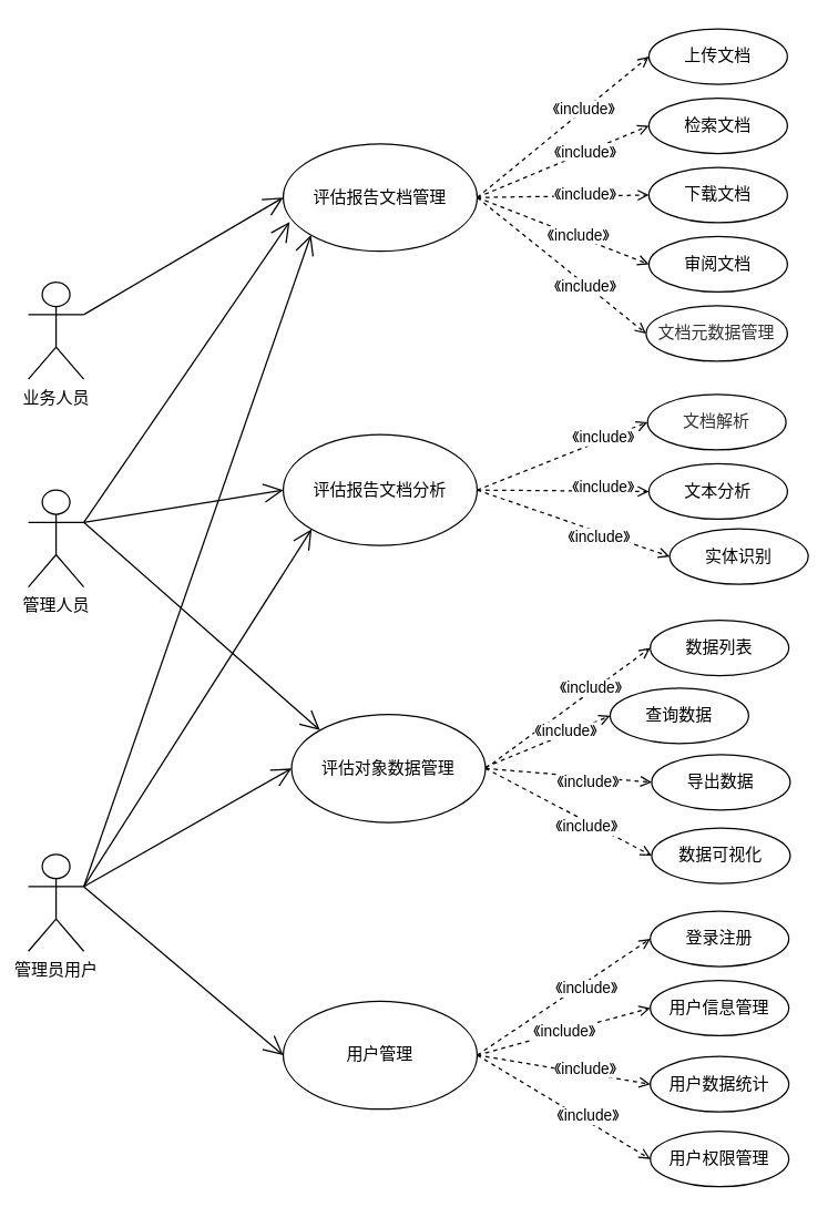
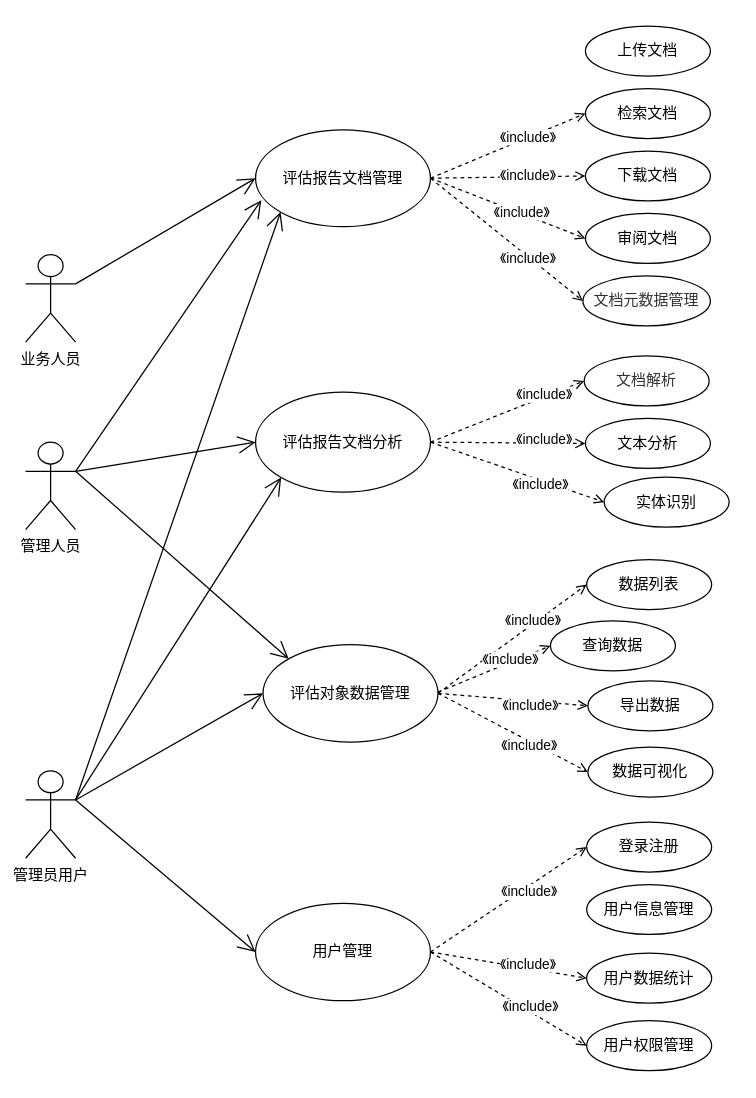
- <mxCell id="2" style="edgeStyle=none;rounded=0;orthogonalLoop=1;jettySize=auto;html=1;exitX=1;exitY=0.5;exitDx=0;exitDy=0;entryX=0;entryY=0.5;entryDx=0;entryDy=0;dashed=1;endArrow=open;endFill=0;" parent="1" source="6" target="26" edge="1"><mxGeometry relative="1" as="geometry" /></mxCell>
- <mxCell id="3" value="《include》" style="edgeLabel;html=1;align=center;verticalAlign=middle;resizable=0;points=[];" parent="2" vertex="1" connectable="0"><mxGeometry x="0.263" y="2" relative="1" as="geometry"><mxPoint y="1" as="offset" /></mxGeometry></mxCell>
- <mxCell id="12" value="《include》" style="edgeStyle=none;rounded=0;orthogonalLoop=1;jettySize=auto;html=1;exitX=1;exitY=0.5;exitDx=0;exitDy=0;entryX=0;entryY=0.5;entryDx=0;entryDy=0;dashed=1;endArrow=open;endFill=0;" parent="1" source="15" target="40" edge="1"><mxGeometry relative="1" as="geometry" /></mxCell>
